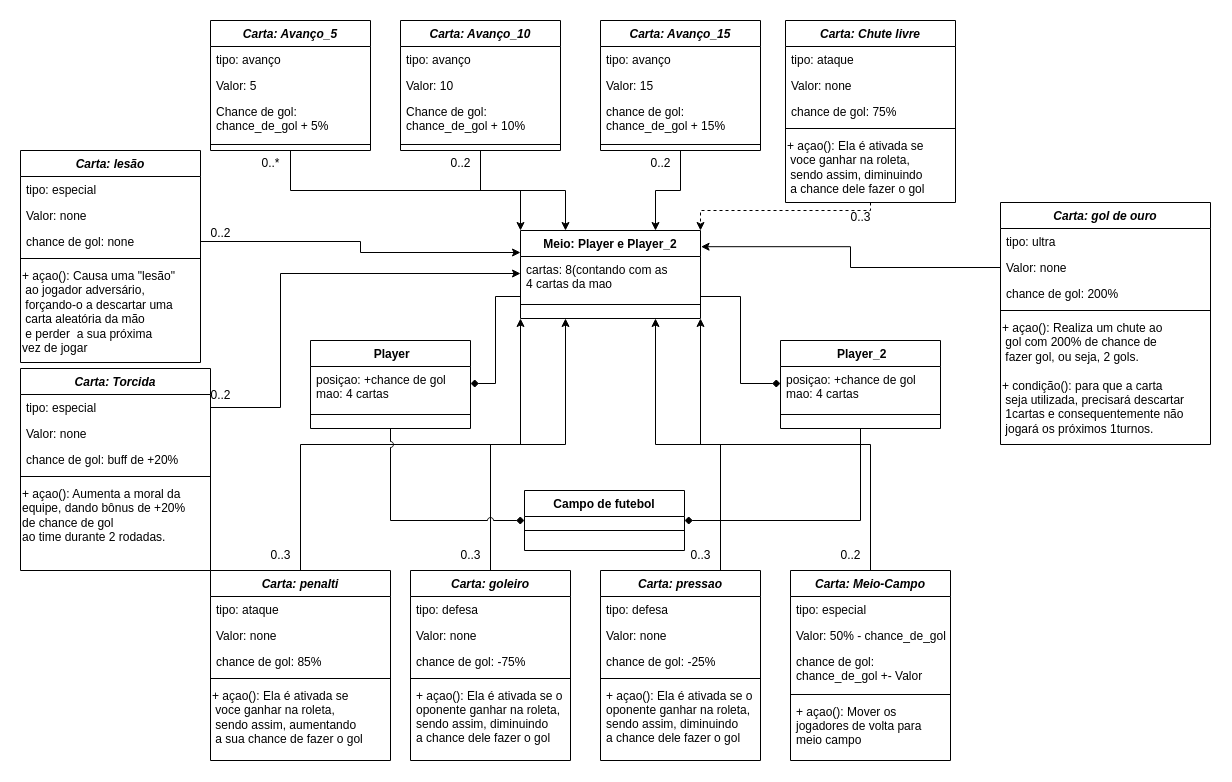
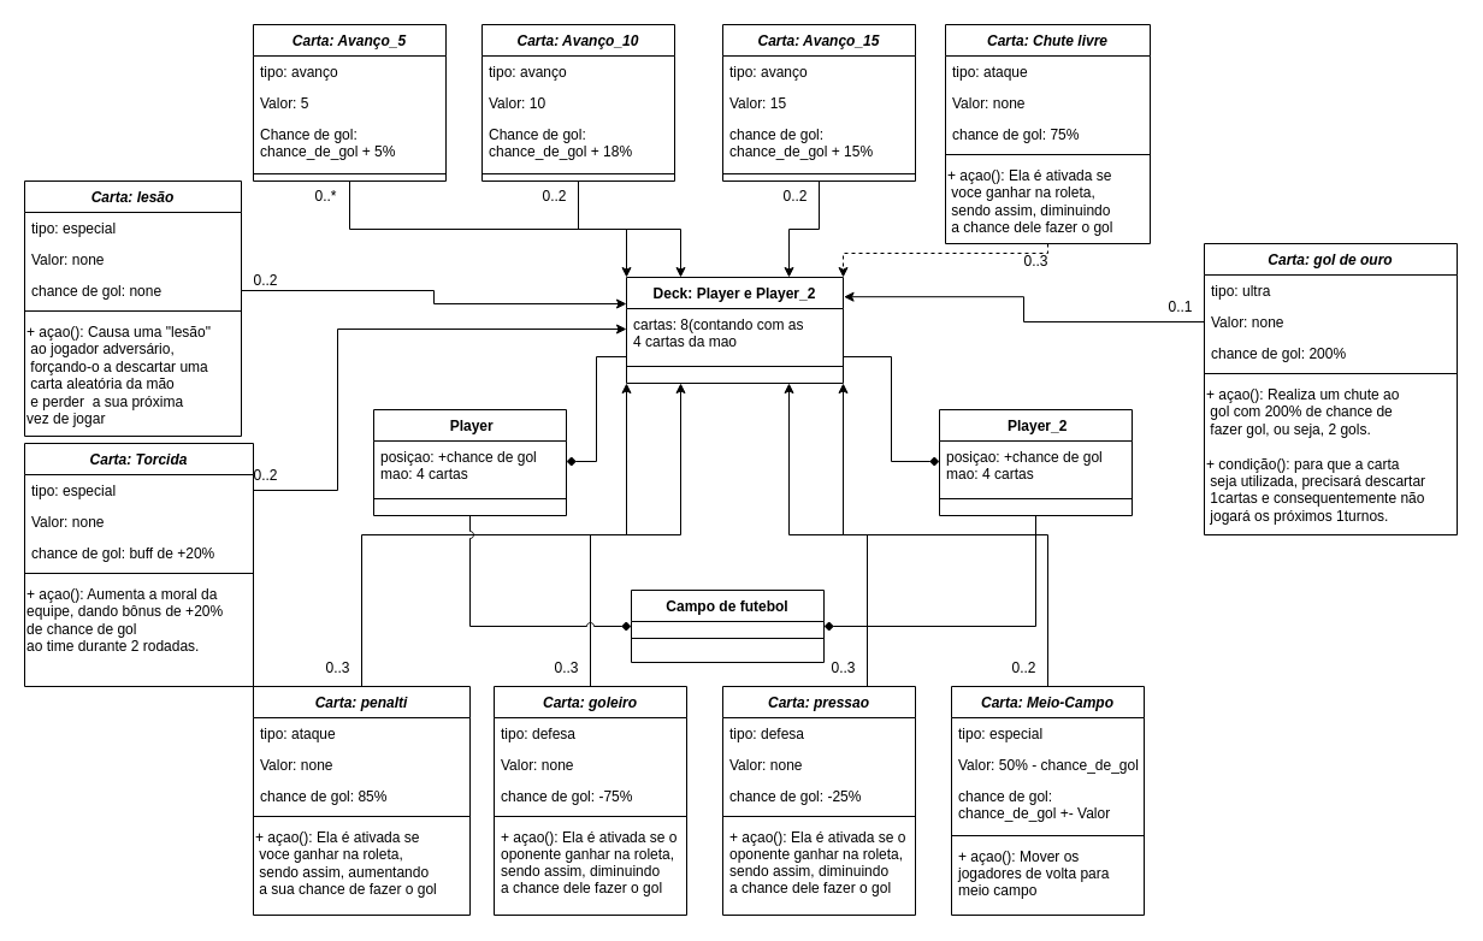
- <mxCell id="15" value="Chance de gol:&#10;chance_de_gol + 10%" style="text;align=left;verticalAlign=top;spacingLeft=4;spacingRight=4;overflow=hidden;rotatable=0;points=[[0,0.5],[1,0.5]];portConstraint=eastwest;rounded=0;shadow=0;html=0;" parent="12" vertex="1"><mxGeometry y="78" width="160" height="42" as="geometry" /></mxCell>
+ <mxCell id="15" value="Chance de gol:&#10;chance_de_gol + 18%" style="text;align=left;verticalAlign=top;spacingLeft=4;spacingRight=4;overflow=hidden;rotatable=0;points=[[0,0.5],[1,0.5]];portConstraint=eastwest;rounded=0;shadow=0;html=0;" parent="12" vertex="1"><mxGeometry y="78" width="160" height="42" as="geometry" /></mxCell>
- <mxCell id="8" value="Meio: Player e Player_2" style="swimlane;fontStyle=1;align=center;verticalAlign=top;childLayout=stackLayout;horizontal=1;startSize=26;horizontalStack=0;resizeParent=1;resizeLast=0;collapsible=1;marginBottom=0;rounded=0;shadow=0;strokeWidth=1;" parent="1" vertex="1"><mxGeometry x="520" y="230" width="180" height="88" as="geometry"><mxRectangle x="340" y="380" width="170" height="26" as="alternateBounds" /></mxGeometry></mxCell>
+ <mxCell id="8" value="Deck: Player e Player_2" style="swimlane;fontStyle=1;align=center;verticalAlign=top;childLayout=stackLayout;horizontal=1;startSize=26;horizontalStack=0;resizeParent=1;resizeLast=0;collapsible=1;marginBottom=0;rounded=0;shadow=0;strokeWidth=1;" parent="1" vertex="1"><mxGeometry x="520" y="230" width="180" height="88" as="geometry"><mxRectangle x="340" y="380" width="170" height="26" as="alternateBounds" /></mxGeometry></mxCell>
+ <mxCell id="100" value="0..1" style="text;html=1;align=center;verticalAlign=middle;resizable=0;points=[];autosize=1;strokeColor=none;fillColor=none;" vertex="1" parent="1"><mxGeometry x="960" y="240" width="40" height="30" as="geometry" /></mxCell>
